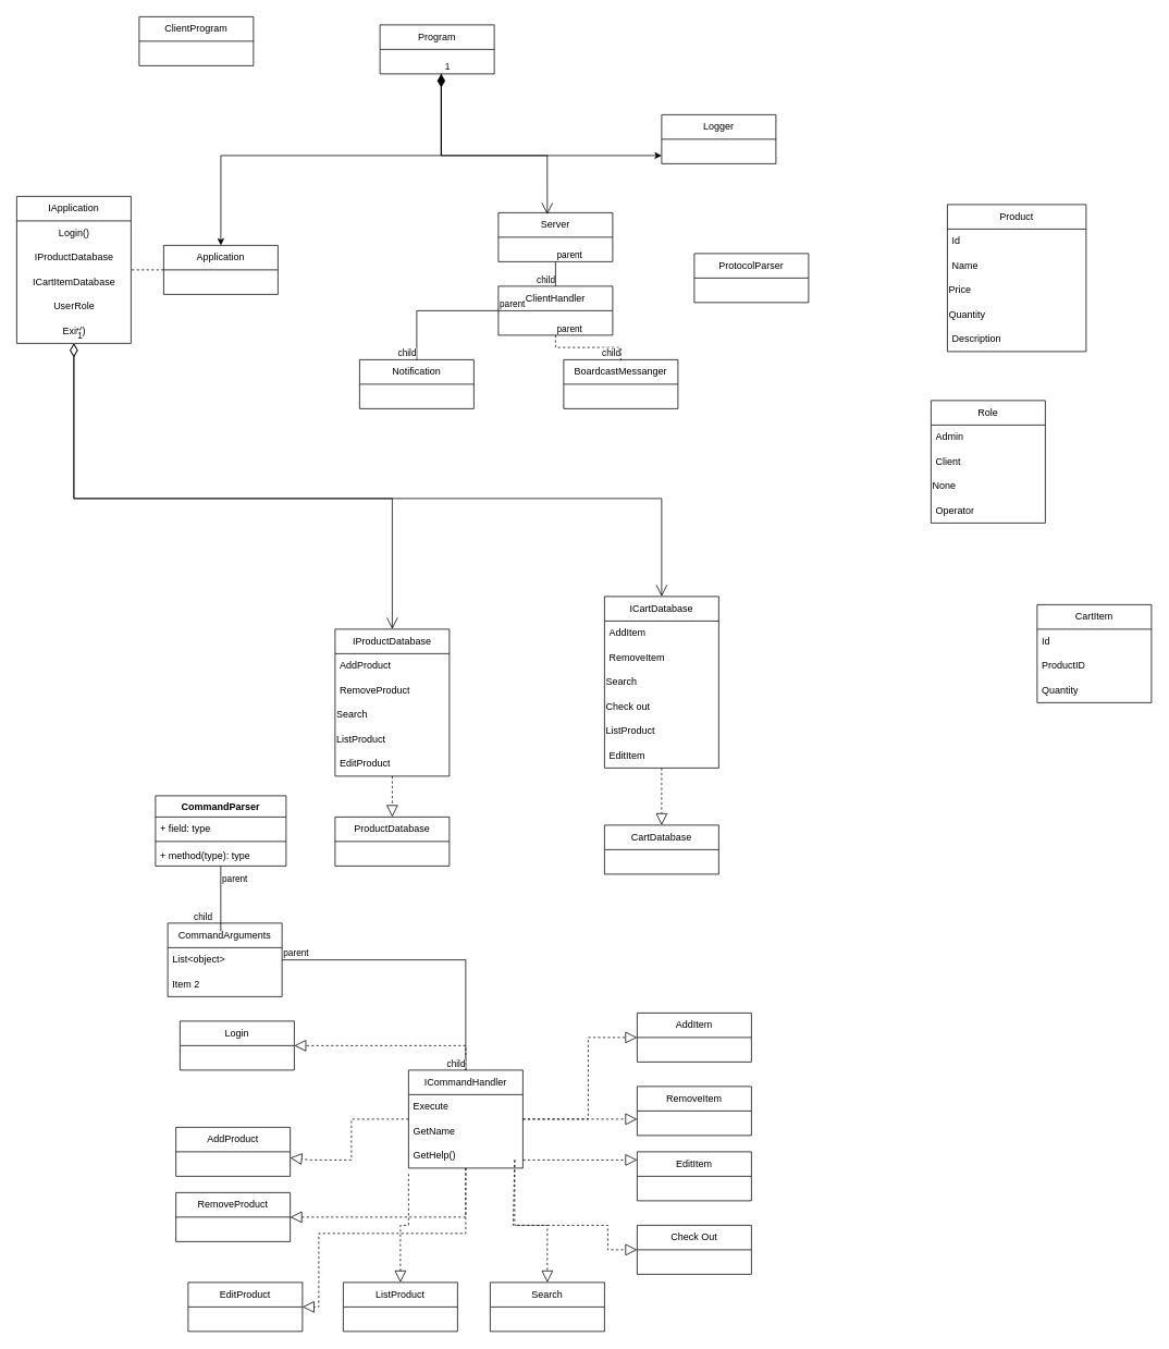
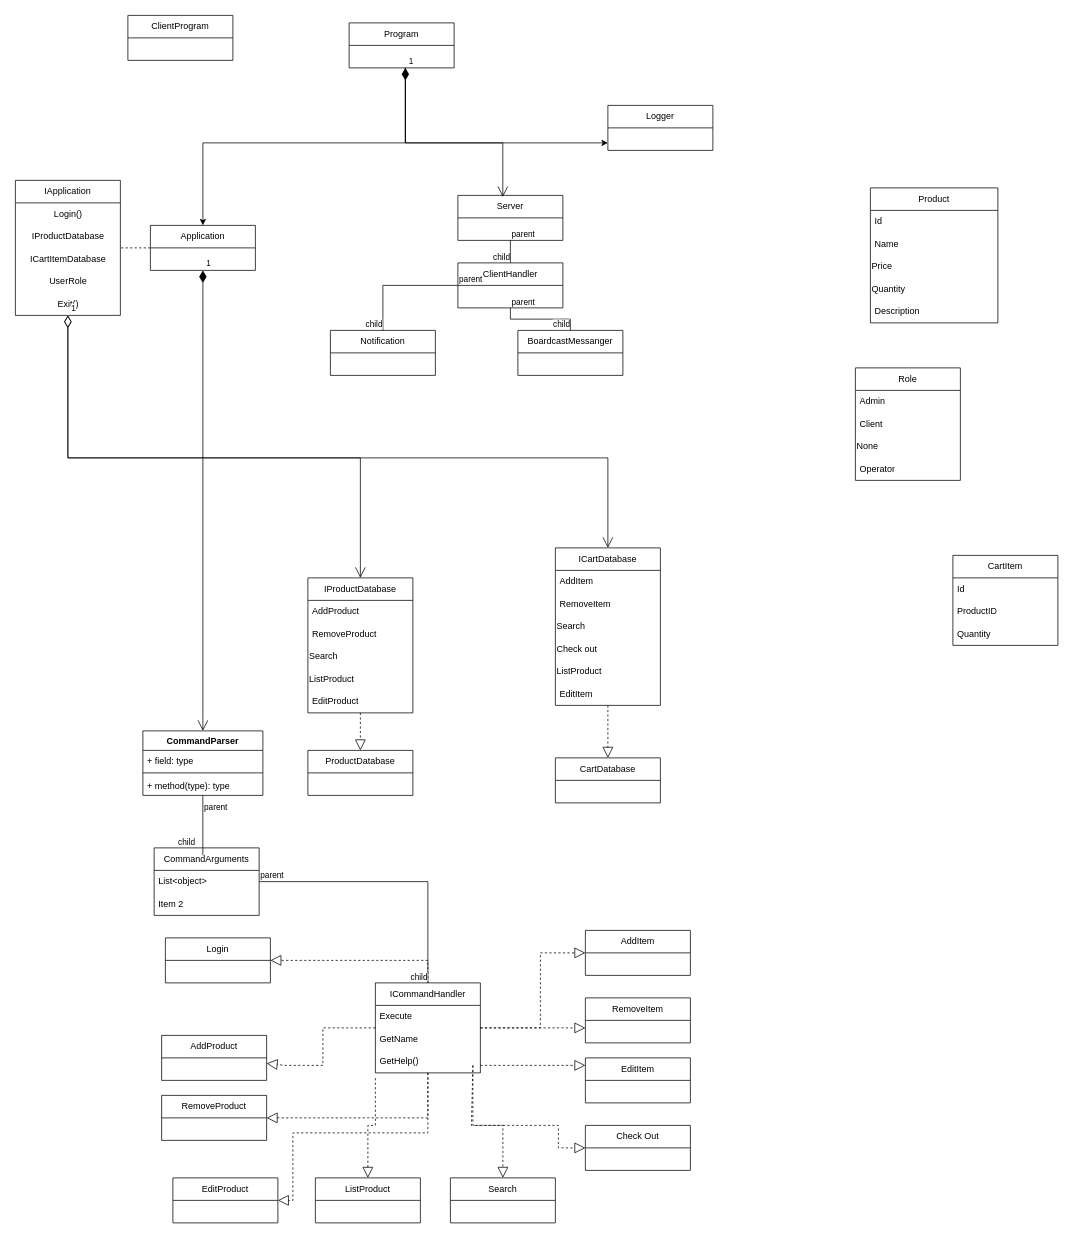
- <mxCell id="65" value="ProtocolParser" style="swimlane;fontStyle=0;childLayout=stackLayout;horizontal=1;startSize=30;horizontalStack=0;resizeParent=1;resizeParentMax=0;resizeLast=0;collapsible=1;marginBottom=0;whiteSpace=wrap;html=1;" vertex="1" parent="1"><mxGeometry x="850" y="310" width="140" height="60" as="geometry" /></mxCell>
- <mxCell id="93" value="" style="endArrow=none;html=1;edgeStyle=orthogonalEdgeStyle;rounded=0;dashed=1;" edge="1" parent="1" source="56" target="57"><mxGeometry relative="1" as="geometry"><mxPoint x="750" y="500" as="sourcePoint" /><mxPoint x="910" y="500" as="targetPoint" /></mxGeometry></mxCell>
+ <mxCell id="93" value="" style="endArrow=none;html=1;edgeStyle=orthogonalEdgeStyle;rounded=0;" edge="1" parent="1" source="56" target="57"><mxGeometry relative="1" as="geometry"><mxPoint x="750" y="500" as="sourcePoint" /><mxPoint x="910" y="500" as="targetPoint" /></mxGeometry></mxCell>
+ <mxCell id="89" value="1" style="endArrow=open;html=1;endSize=12;startArrow=diamondThin;startSize=14;startFill=1;edgeStyle=orthogonalEdgeStyle;align=left;verticalAlign=bottom;rounded=0;entryX=0.5;entryY=0;entryDx=0;entryDy=0;" edge="1" parent="1" source="48" target="82"><mxGeometry x="-1" y="3" relative="1" as="geometry"><mxPoint x="254.75" y="570" as="sourcePoint" /><mxPoint x="284.75" y="734.5" as="targetPoint" /><Array as="points"><mxPoint x="270" y="950" /></Array></mxGeometry></mxCell>
